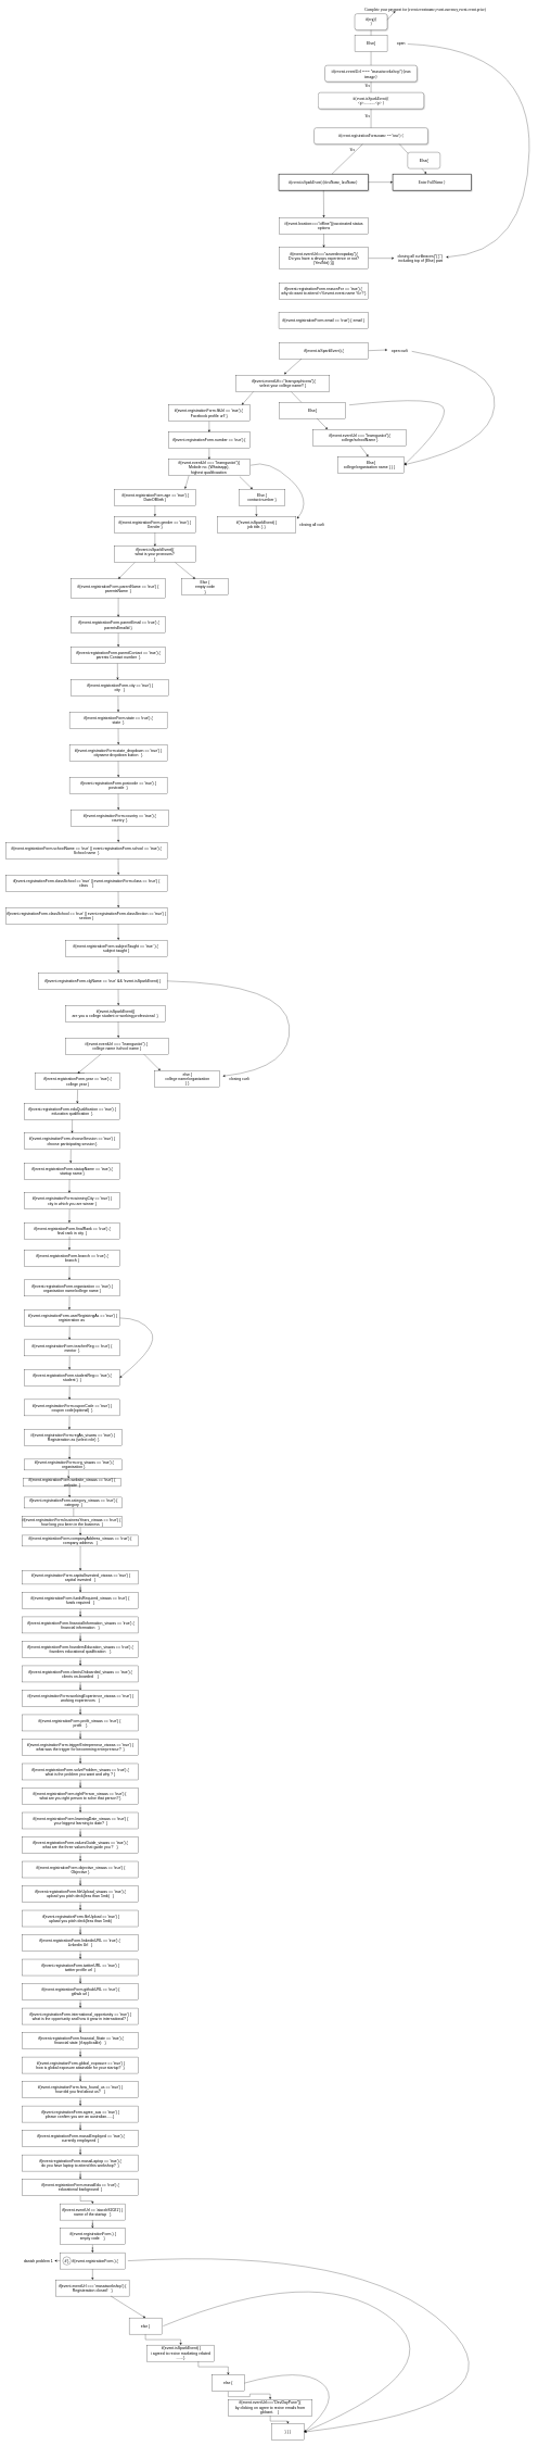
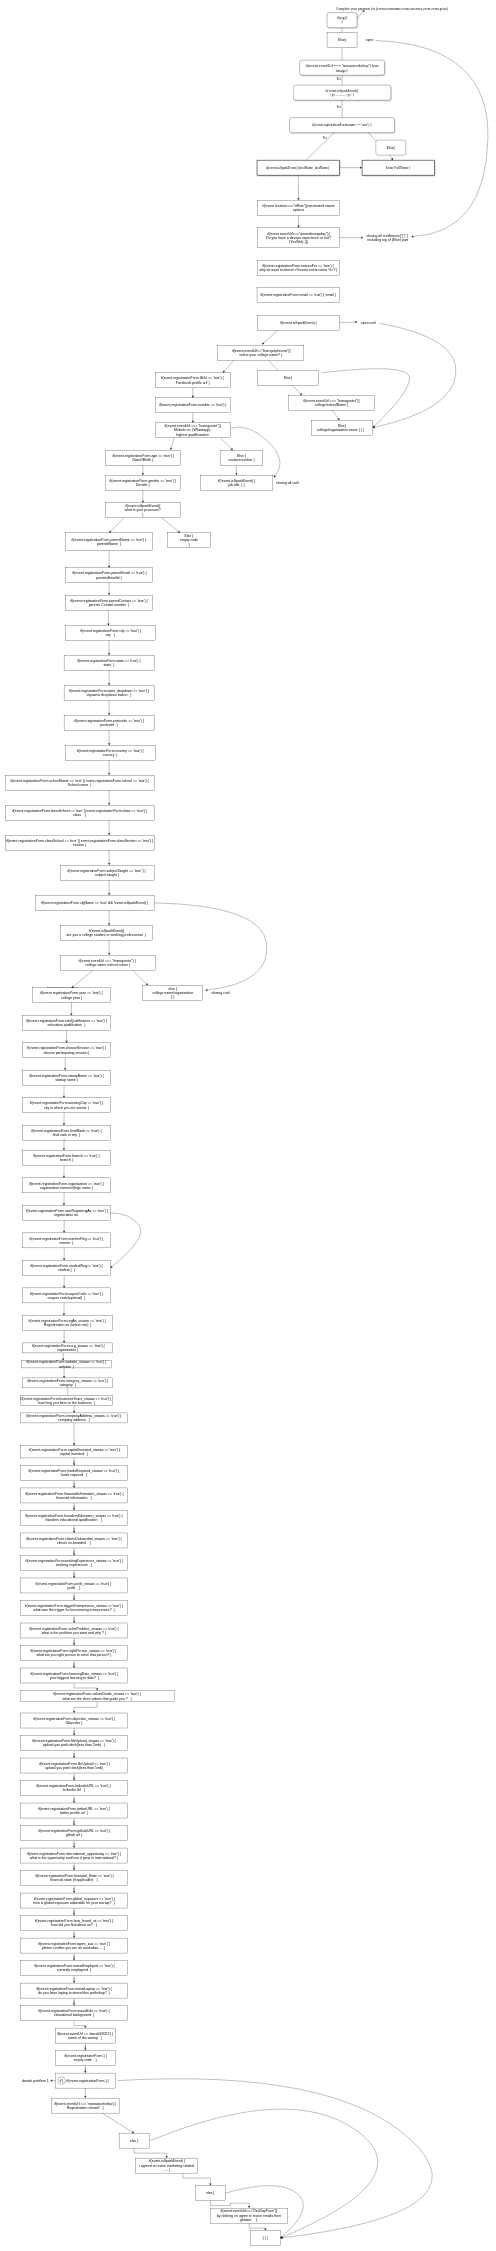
- <mxCell id="153" value="if(event.registrationForm.valuesGuide_viswas == 'true') {&lt;br&gt;what are the three values that guide you ?&amp;nbsp; &amp;nbsp;}" style="whiteSpace=wrap;html=1;fontSize=14;" vertex="1" parent="1"><mxGeometry x="80" y="6760" width="430" height="60" as="geometry" /></mxCell>
+ <mxCell id="153" value="if(event.registrationForm.valuesGuide_viswas == 'true') {&lt;br&gt;what are the three values that guide you ?&amp;nbsp; &amp;nbsp;}" style="whiteSpace=wrap;html=1;fontSize=14;" vertex="1" parent="1"><mxGeometry x="80" y="6760" width="615" height="45" as="geometry" /></mxCell>
